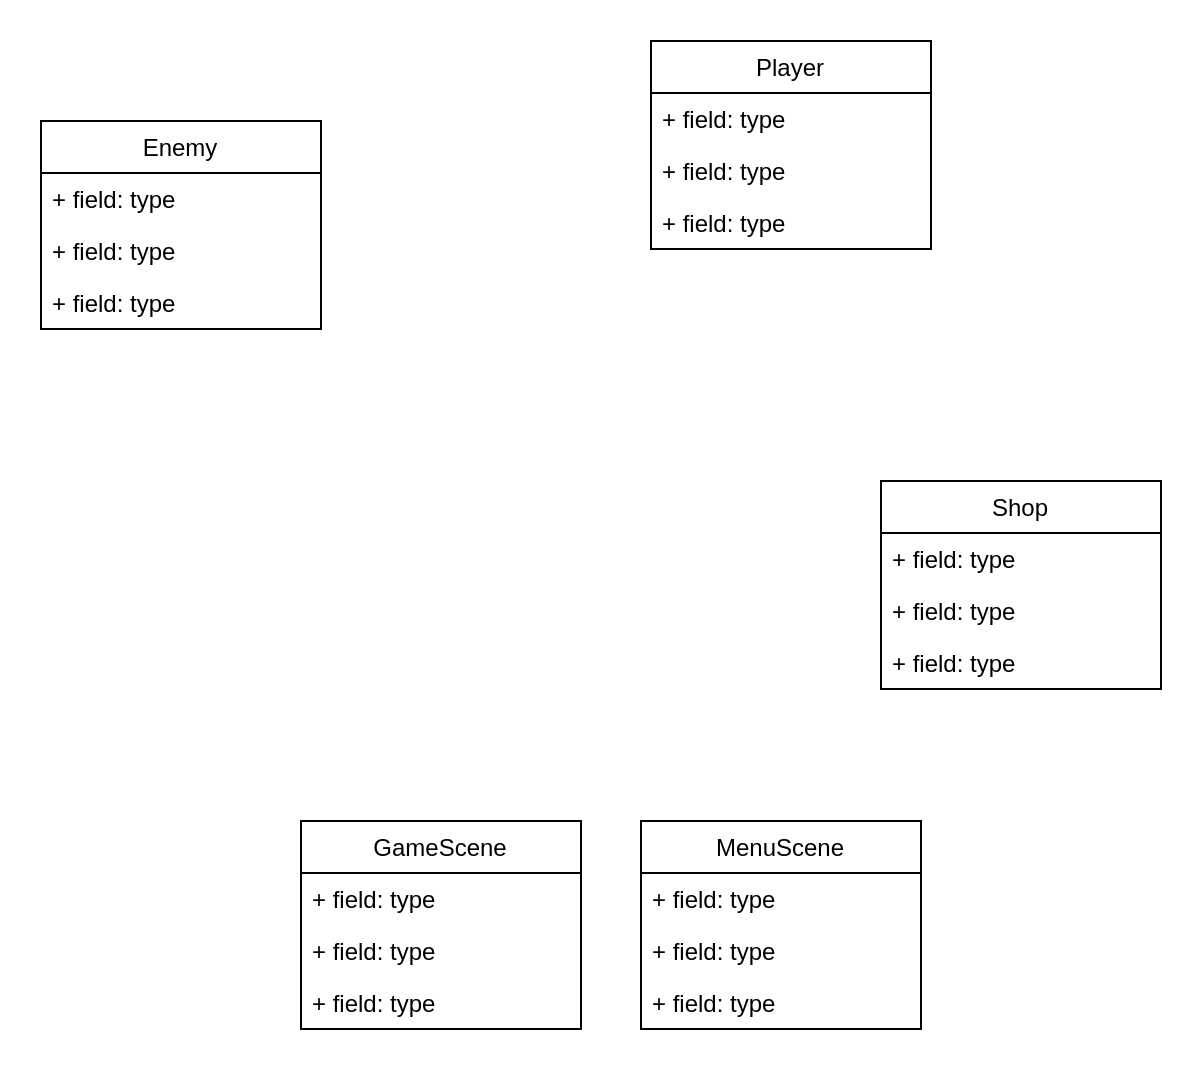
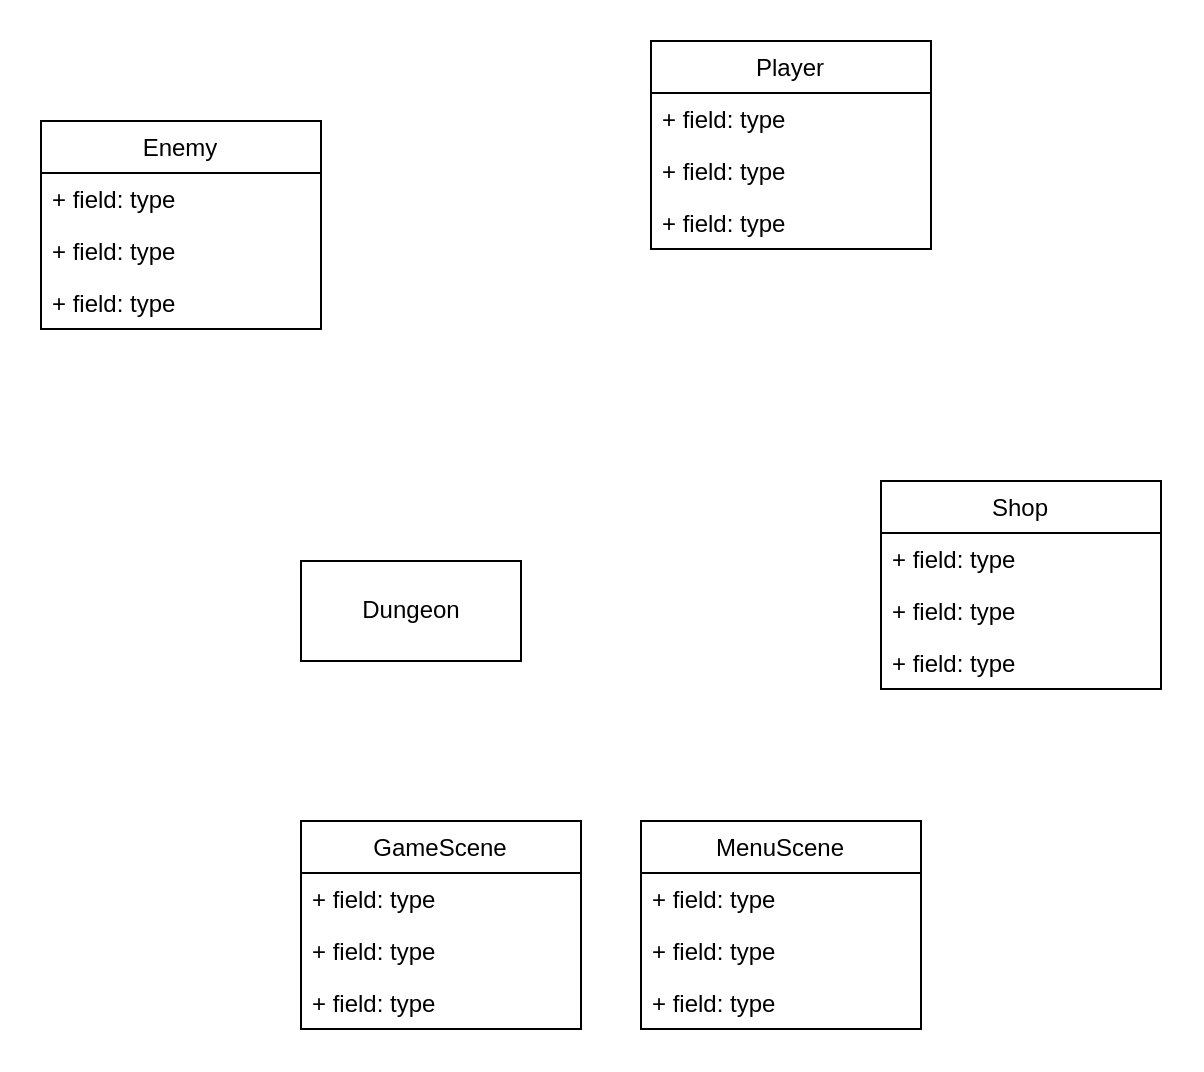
+ <mxCell id="2" value="Dungeon" style="html=1;" vertex="1" parent="1"><mxGeometry x="150" y="280" width="110" height="50" as="geometry" /></mxCell>
